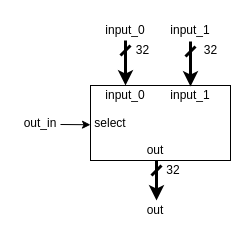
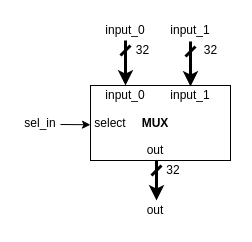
+ <mxCell id="3" value="MUX" style="text;html=1;strokeColor=none;fillColor=none;align=center;verticalAlign=middle;whiteSpace=wrap;rounded=0;fontStyle=1" parent="1" vertex="1"><mxGeometry x="135" y="112.5" width="40" height="20" as="geometry" /></mxCell>
- <mxCell id="18" value="out_in" style="text;html=1;strokeColor=none;fillColor=none;align=center;verticalAlign=middle;whiteSpace=wrap;rounded=0;" vertex="1" parent="1"><mxGeometry x="20" y="112.5" width="40" height="20" as="geometry" /></mxCell>
+ <mxCell id="18" value="sel_in" style="text;html=1;strokeColor=none;fillColor=none;align=center;verticalAlign=middle;whiteSpace=wrap;rounded=0;" vertex="1" parent="1"><mxGeometry x="20" y="112.5" width="40" height="20" as="geometry" /></mxCell>
